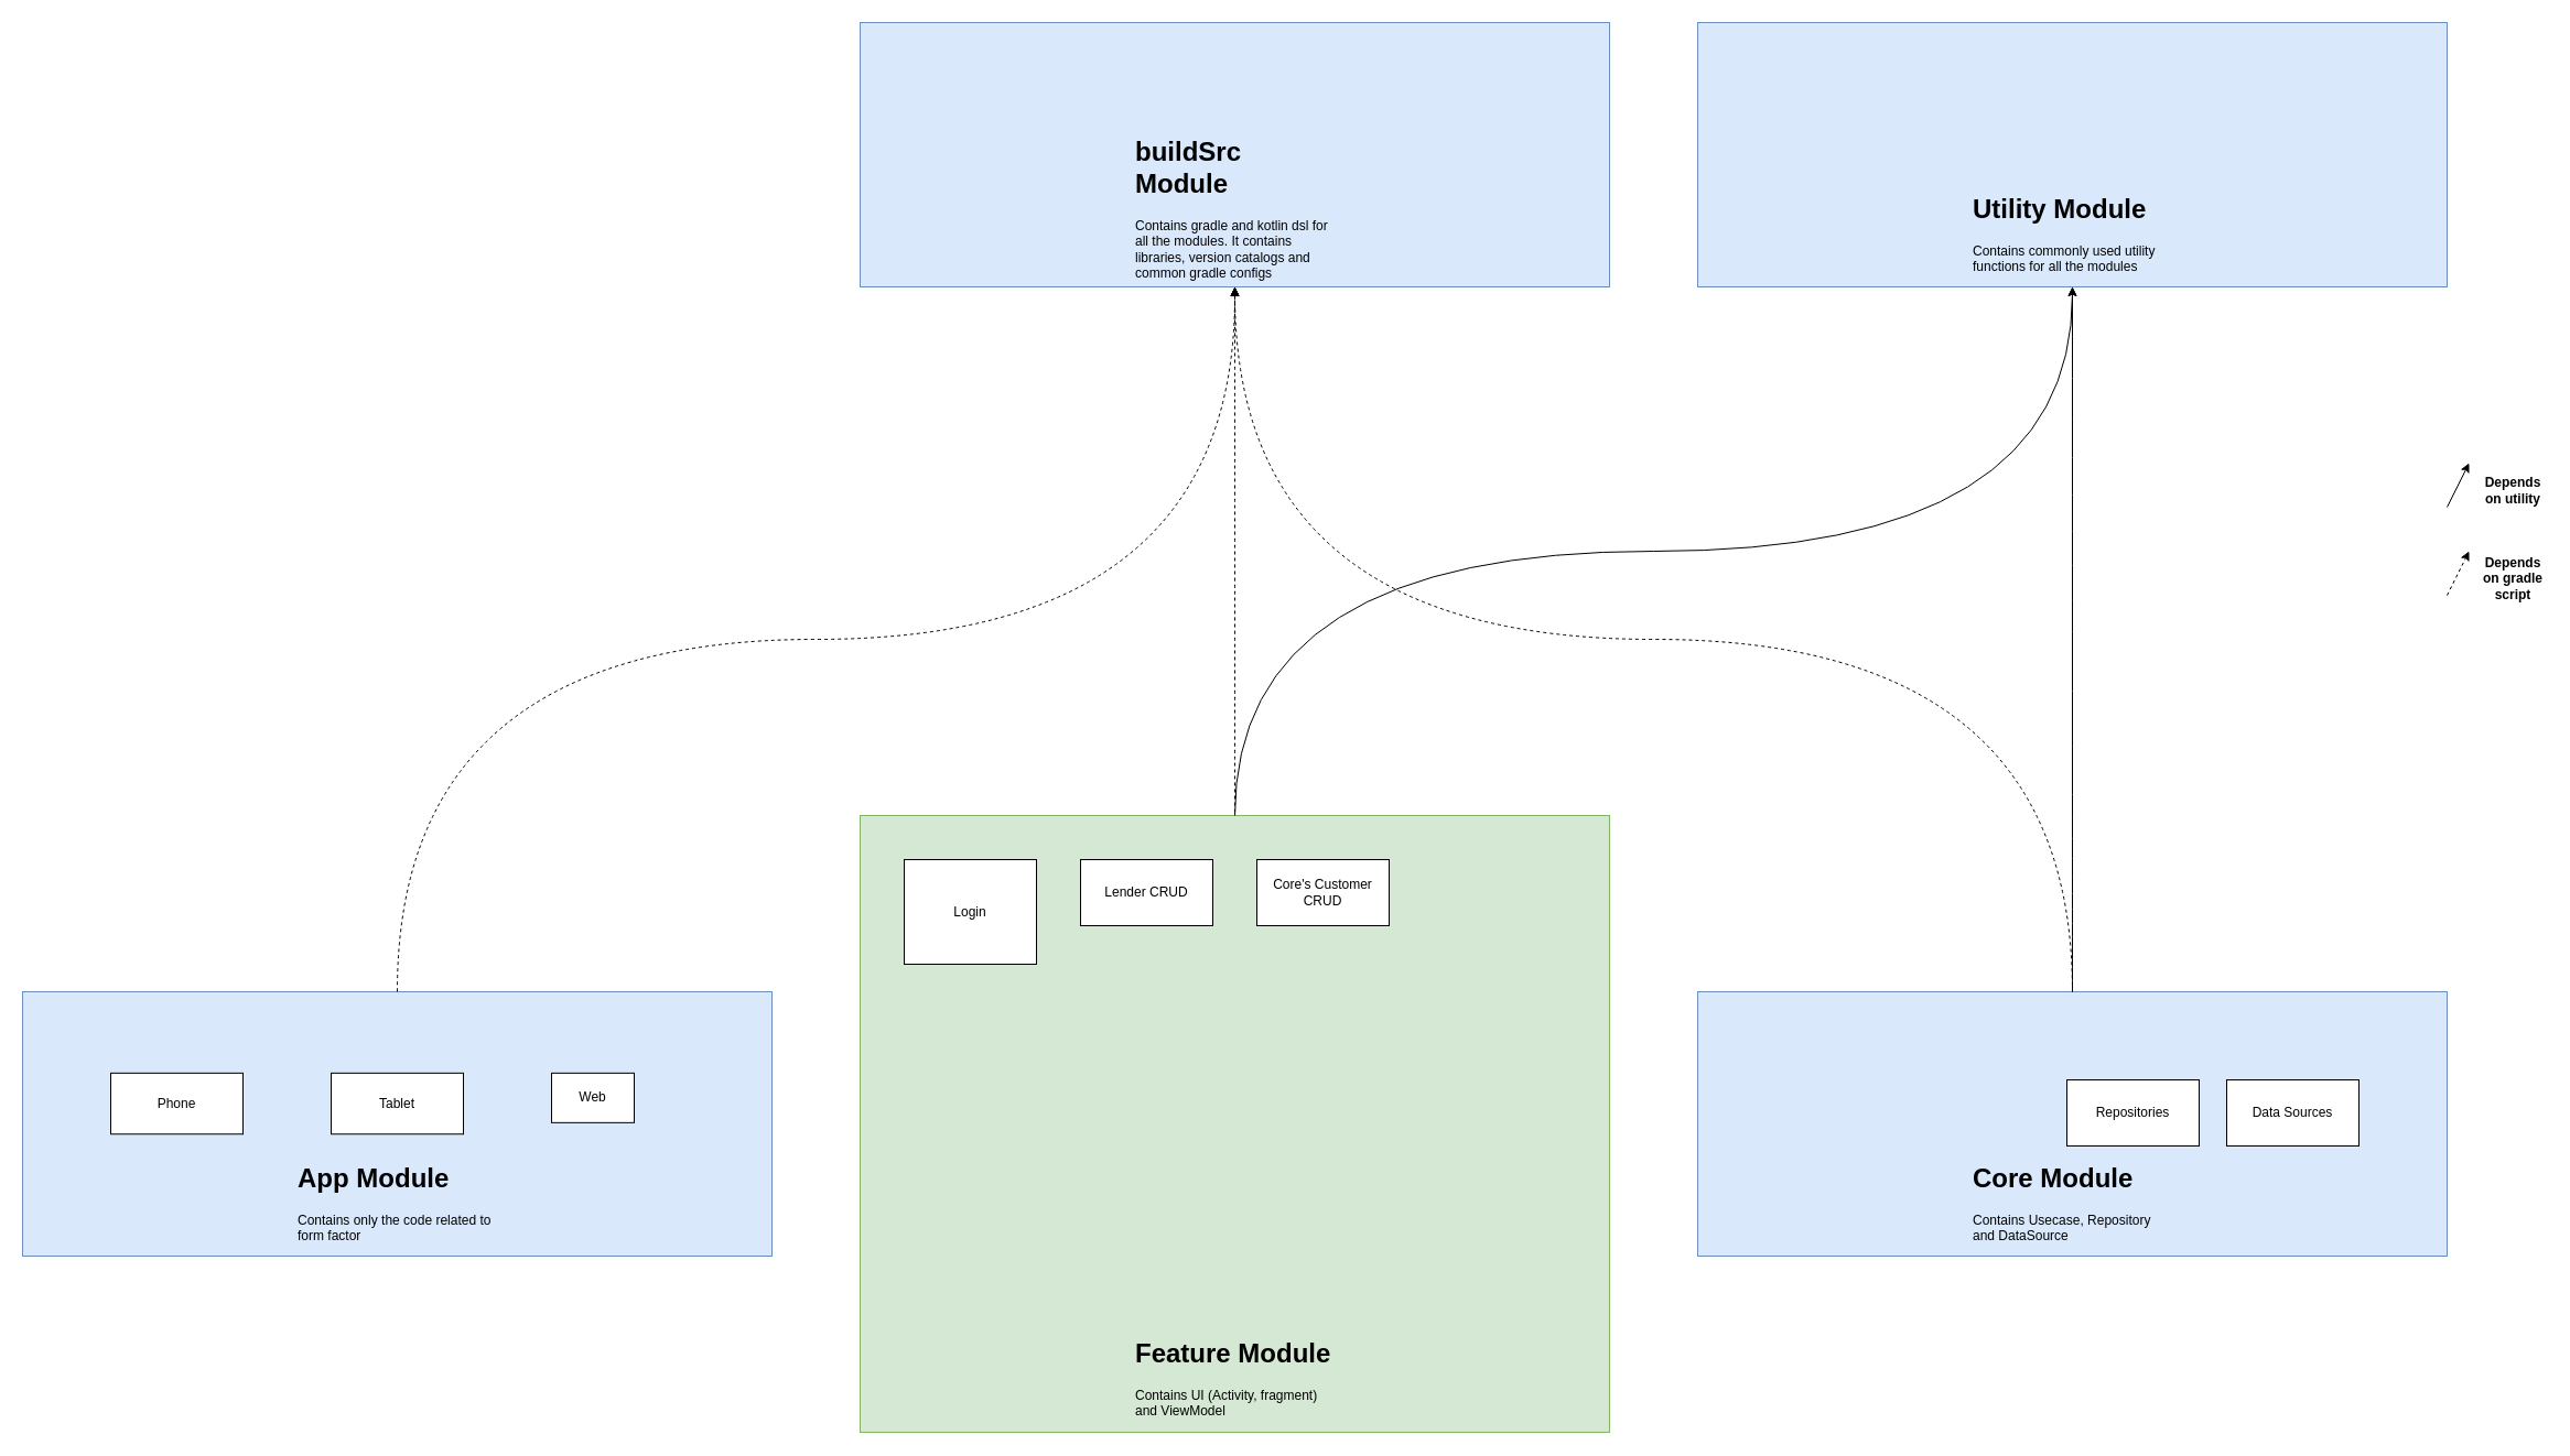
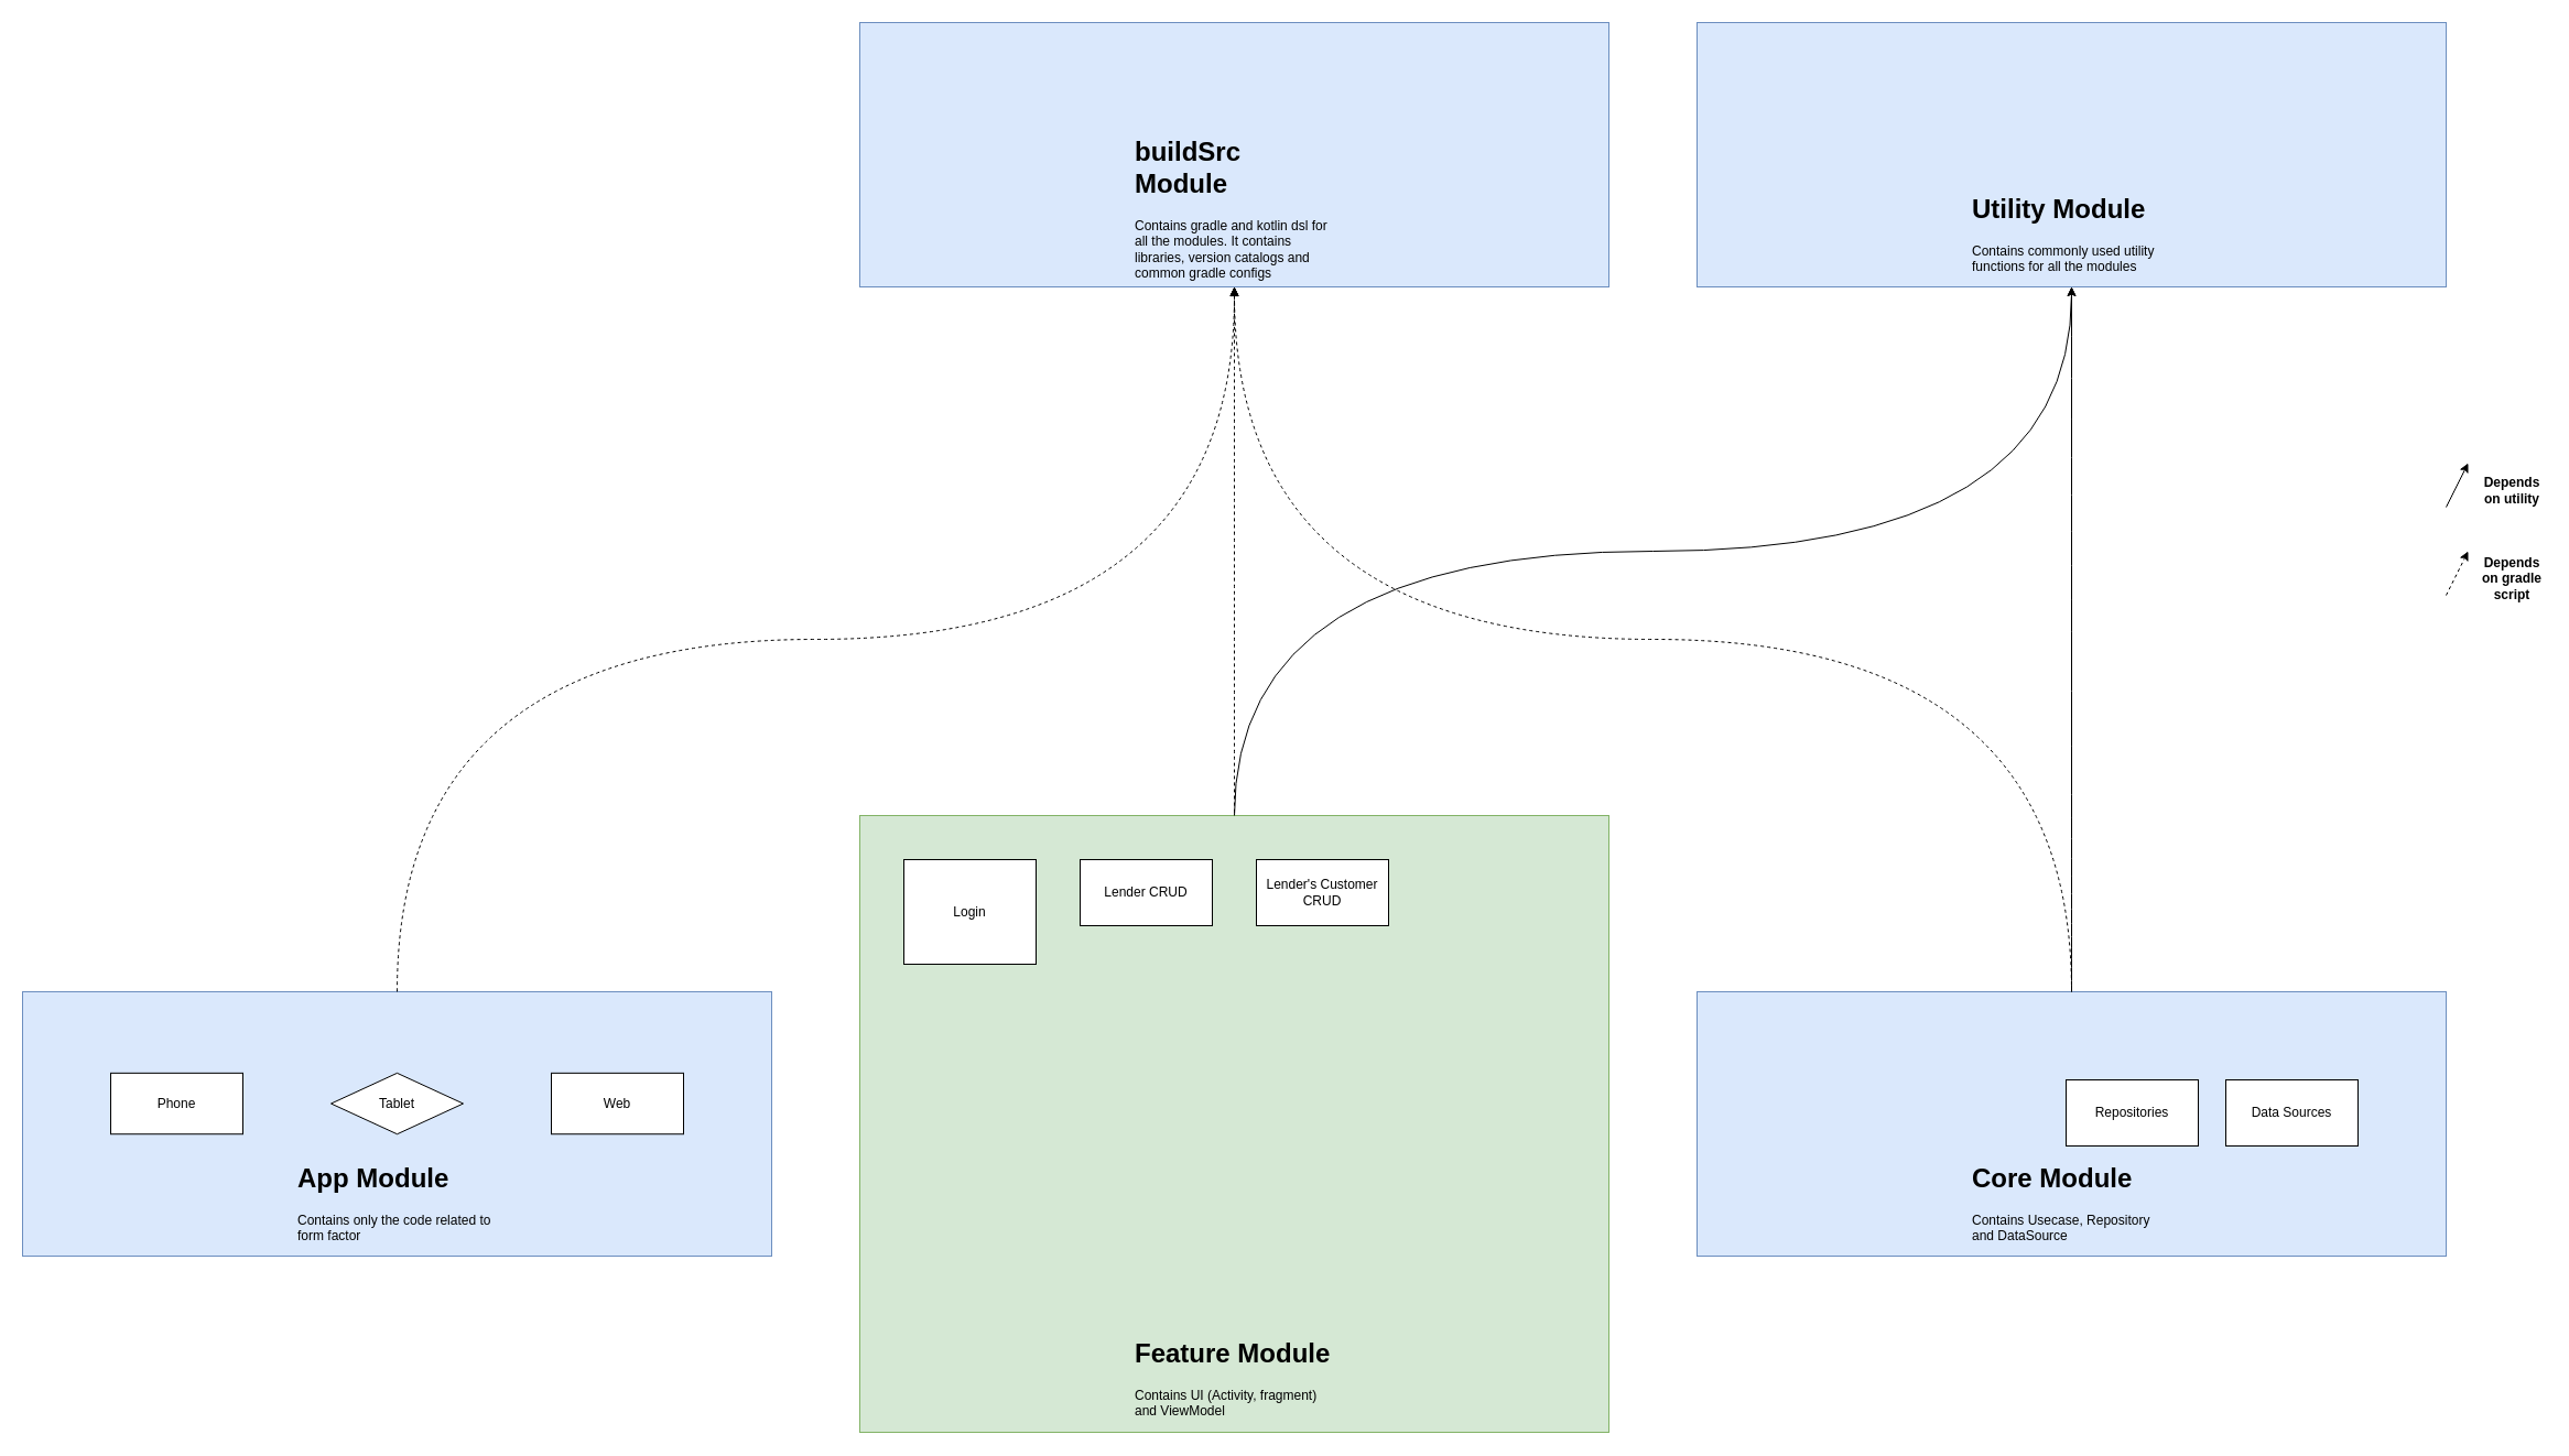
- <mxCell id="25" value="Core's Customer CRUD" style="rounded=0;whiteSpace=wrap;html=1;" vertex="1" parent="21"><mxGeometry x="360" y="40" width="120" height="60" as="geometry" /></mxCell>
+ <mxCell id="25" value="Lender's Customer CRUD" style="rounded=0;whiteSpace=wrap;html=1;" vertex="1" parent="21"><mxGeometry x="360" y="40" width="120" height="60" as="geometry" /></mxCell>
- <mxCell id="6" value="Web" style="rounded=0;whiteSpace=wrap;html=1;" vertex="1" parent="2"><mxGeometry x="480" y="73.846" width="75" height="45" as="geometry" /></mxCell>
+ <mxCell id="6" value="Web" style="rounded=0;whiteSpace=wrap;html=1;" vertex="1" parent="2"><mxGeometry x="480" y="73.846" width="120" height="55.385" as="geometry" /></mxCell>
- <mxCell id="5" value="Tablet" style="rounded=0;whiteSpace=wrap;html=1;" vertex="1" parent="2"><mxGeometry x="280" y="73.846" width="120" height="55.385" as="geometry" /></mxCell>
+ <mxCell id="5" value="Tablet" style="rhombus;whiteSpace=wrap;html=1;" vertex="1" parent="2"><mxGeometry x="280" y="73.846" width="120" height="55.385" as="geometry" /></mxCell>
